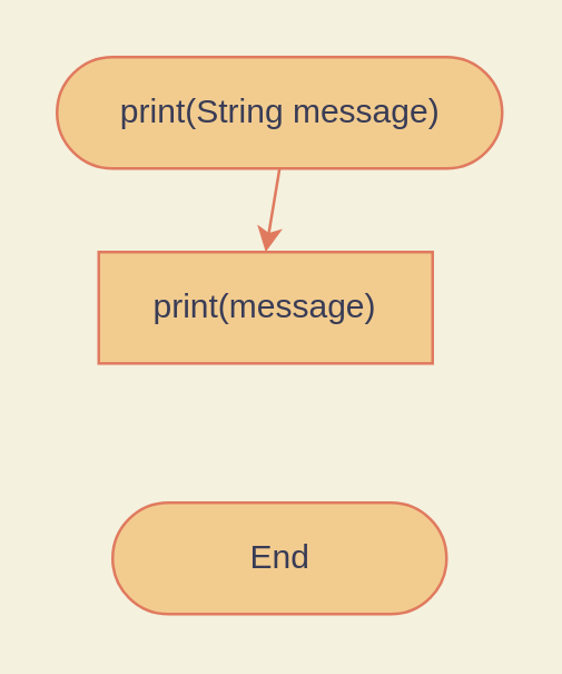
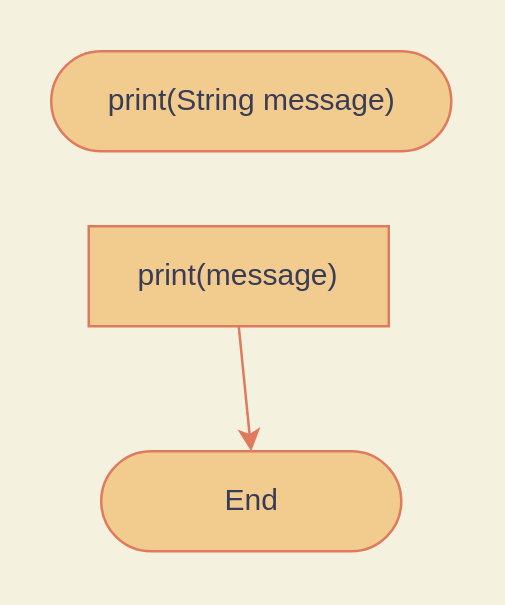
- <mxCell id="5" value="" style="endArrow=classic;html=1;rounded=0;entryX=0.5;entryY=0;entryDx=0;entryDy=0;exitX=0.5;exitY=0.5;exitDx=0;exitDy=20;exitPerimeter=0;labelBackgroundColor=#F4F1DE;strokeColor=#E07A5F;fontColor=#393C56;" edge="1" parent="1" source="2" target="4"><mxGeometry width="50" height="50" relative="1" as="geometry"><mxPoint x="-205" y="260" as="sourcePoint" /><mxPoint x="-155" y="210" as="targetPoint" /></mxGeometry></mxCell>
+ <mxCell id="6" value="" style="endArrow=classic;html=1;rounded=0;entryX=0.5;entryY=0.5;entryDx=0;entryDy=-20;entryPerimeter=0;exitX=0.5;exitY=1;exitDx=0;exitDy=0;labelBackgroundColor=#F4F1DE;strokeColor=#E07A5F;fontColor=#393C56;" edge="1" parent="1" source="4" target="3"><mxGeometry width="50" height="50" relative="1" as="geometry"><mxPoint x="-195" y="270" as="sourcePoint" /><mxPoint x="-145" y="220" as="targetPoint" /></mxGeometry></mxCell>
